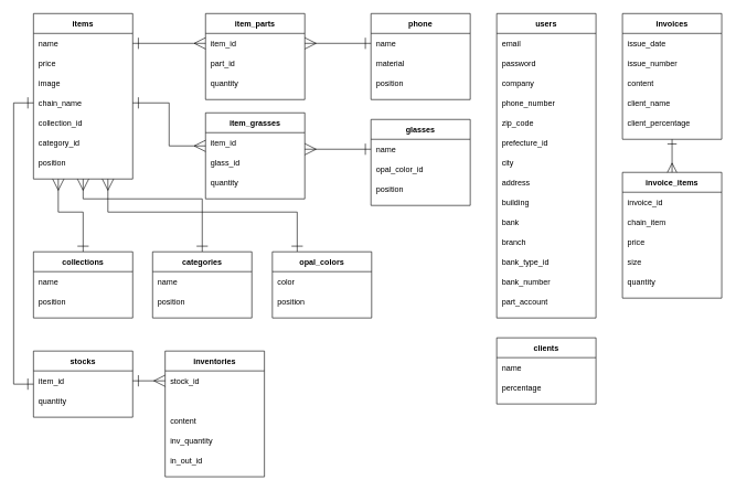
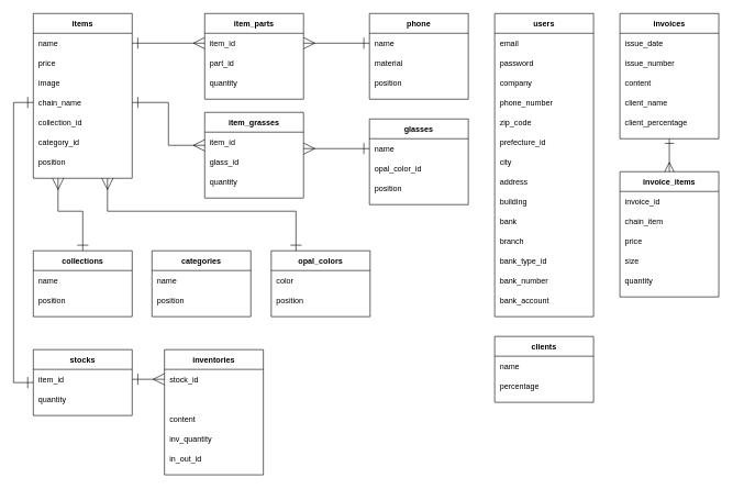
- <mxCell id="3" style="edgeStyle=orthogonalEdgeStyle;rounded=0;orthogonalLoop=1;jettySize=auto;html=1;exitX=0.5;exitY=0;exitDx=0;exitDy=0;entryX=0.5;entryY=1;entryDx=0;entryDy=0;startArrow=ERone;startFill=0;startSize=15;endArrow=ERmany;endFill=0;endSize=15;targetPerimeterSpacing=0;" parent="1" source="86" target="5" edge="1"><mxGeometry relative="1" as="geometry"><Array as="points"><mxPoint x="305" y="300" /><mxPoint x="125" y="300" /></Array></mxGeometry></mxCell>
- <mxCell id="80" value="part_account" style="shape=partialRectangle;connectable=0;fillColor=none;top=0;left=0;bottom=0;right=0;align=left;spacingLeft=6;overflow=hidden;" parent="79" vertex="1"><mxGeometry width="150" height="30" as="geometry" /></mxCell>
+ <mxCell id="80" value="bank_account" style="shape=partialRectangle;connectable=0;fillColor=none;top=0;left=0;bottom=0;right=0;align=left;spacingLeft=6;overflow=hidden;" parent="79" vertex="1"><mxGeometry width="150" height="30" as="geometry" /></mxCell>
